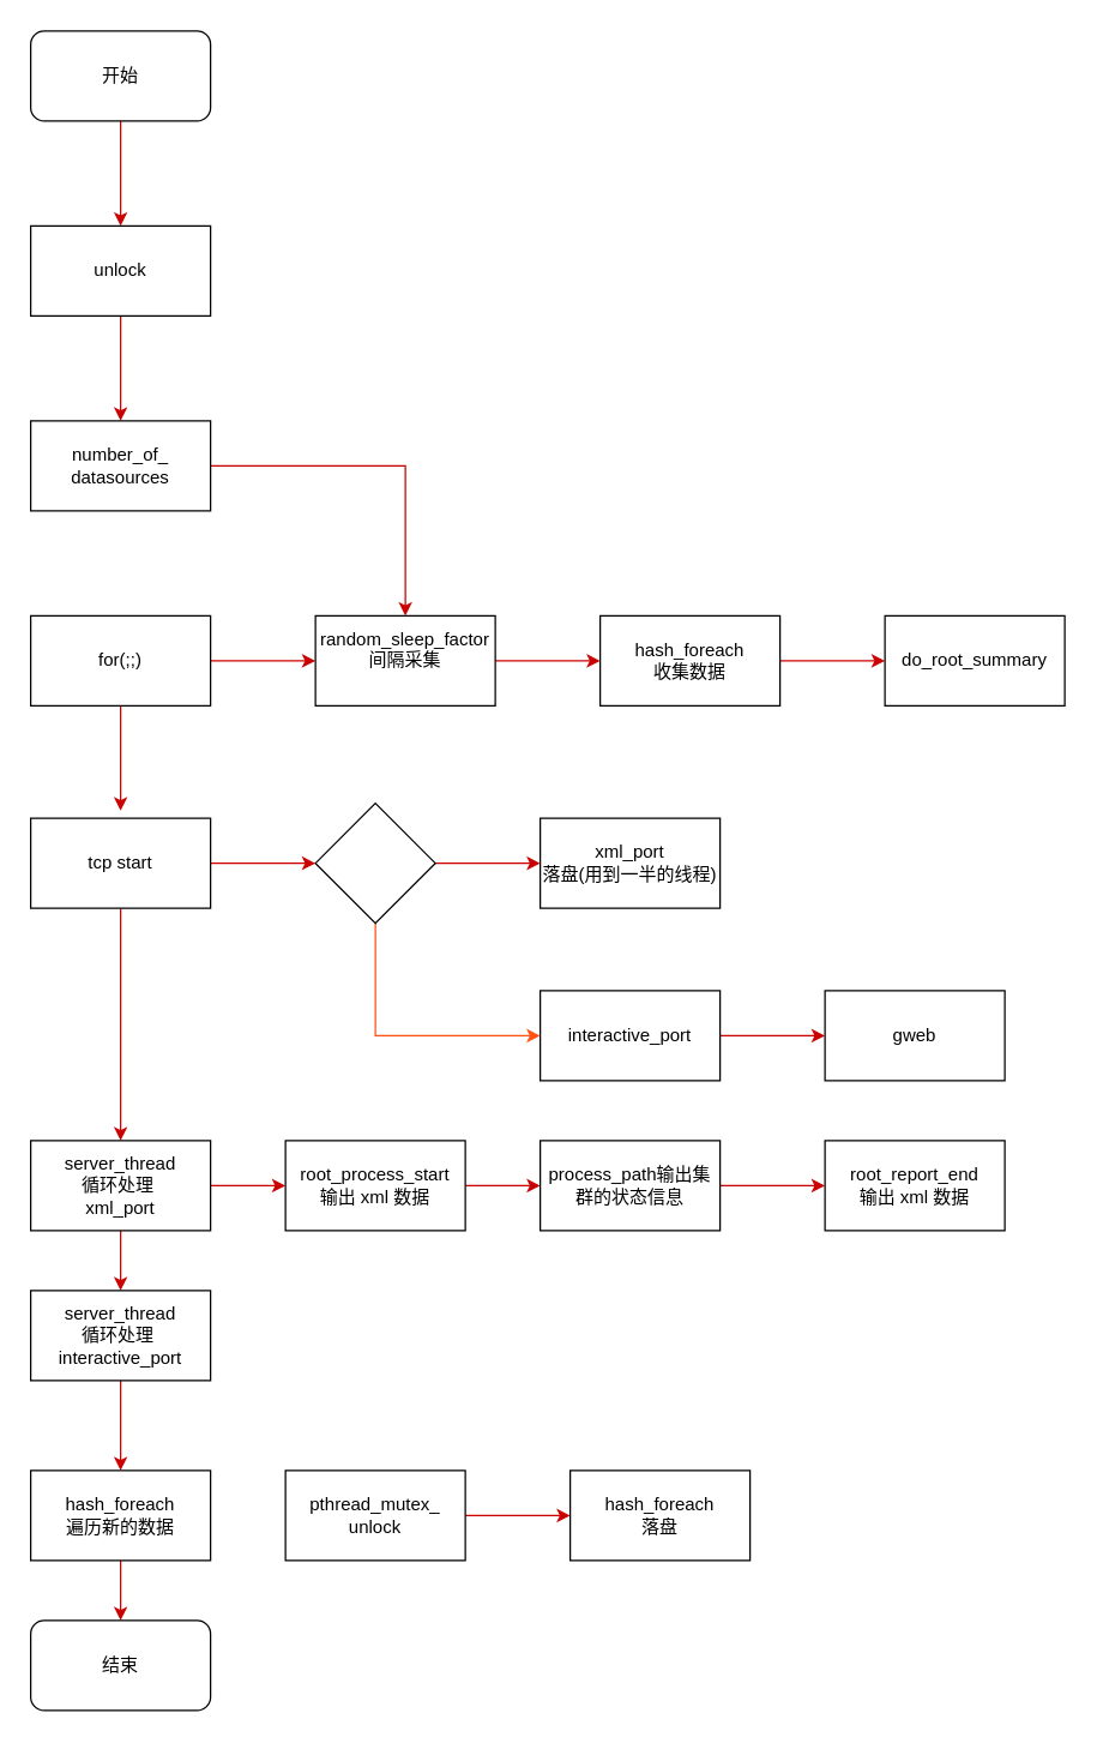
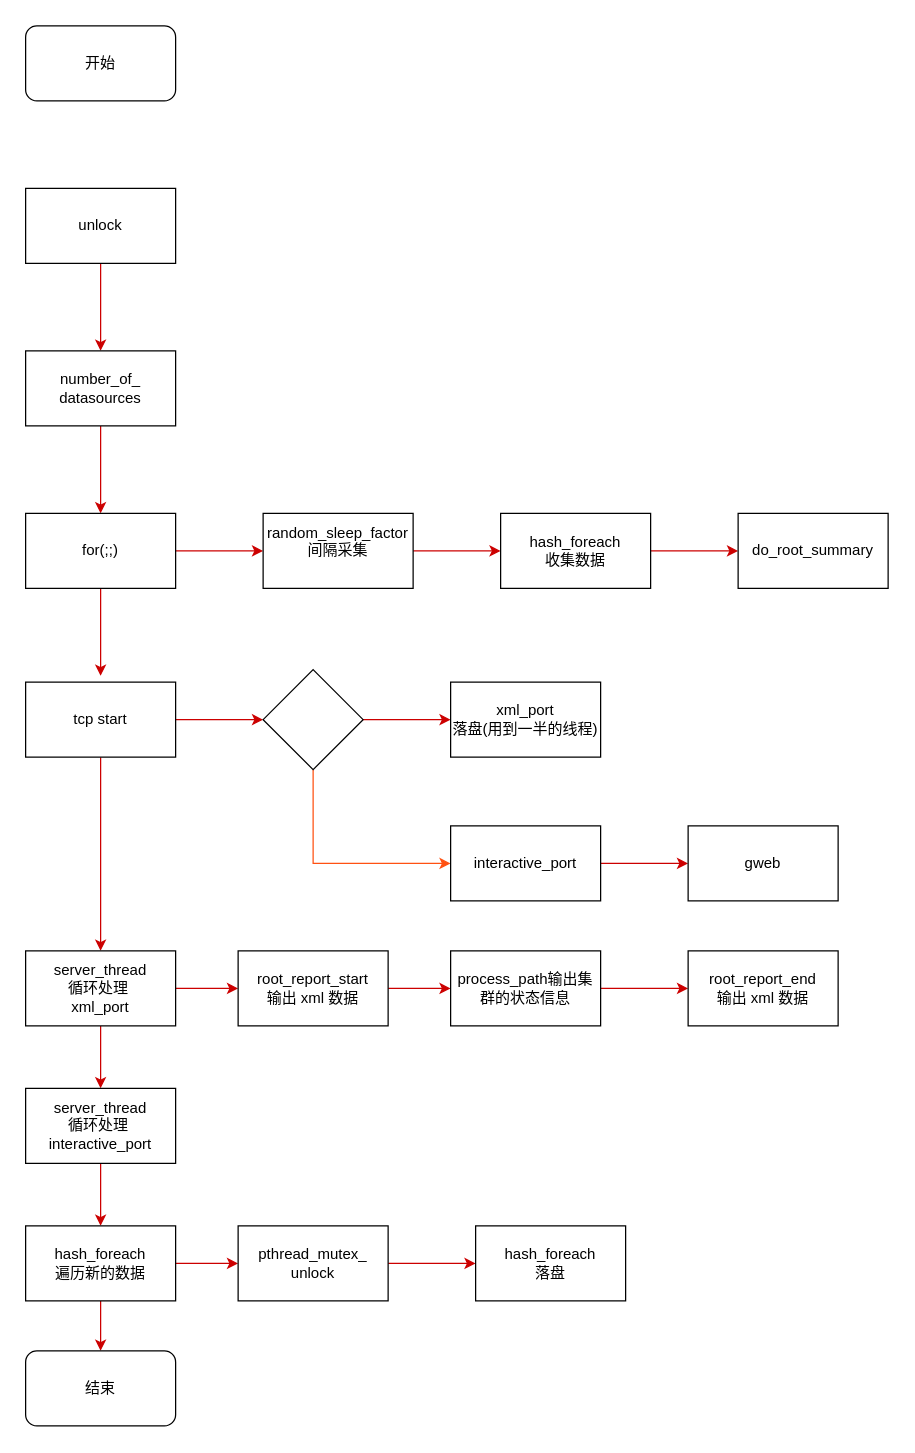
- <mxCell id="2" style="edgeStyle=orthogonalEdgeStyle;rounded=0;orthogonalLoop=1;jettySize=auto;html=1;entryX=0.5;entryY=0;entryDx=0;entryDy=0;strokeColor=#CC0000;" edge="1" parent="1" source="3" target="5"><mxGeometry relative="1" as="geometry" /></mxCell>
- <mxCell id="6" style="edgeStyle=orthogonalEdgeStyle;rounded=0;orthogonalLoop=1;jettySize=auto;html=1;strokeColor=#CC0000;" edge="1" parent="1" source="7" target="12"><mxGeometry relative="1" as="geometry" /></mxCell>
+ <mxCell id="6" style="edgeStyle=orthogonalEdgeStyle;rounded=0;orthogonalLoop=1;jettySize=auto;html=1;entryX=0.5;entryY=0;entryDx=0;entryDy=0;strokeColor=#CC0000;" edge="1" parent="1" source="7" target="10"><mxGeometry relative="1" as="geometry" /></mxCell>
- <mxCell id="30" value="root_process_start&lt;br&gt;输出 xml 数据" style="rounded=0;whiteSpace=wrap;html=1;" vertex="1" parent="1"><mxGeometry x="190" y="760" width="120" height="60" as="geometry" /></mxCell>
+ <mxCell id="30" value="root_report_start&lt;br&gt;输出 xml 数据" style="rounded=0;whiteSpace=wrap;html=1;" vertex="1" parent="1"><mxGeometry x="190" y="760" width="120" height="60" as="geometry" /></mxCell>
- <mxCell id="35" value="&lt;span&gt;server_thread&lt;/span&gt;&lt;br&gt;&lt;span&gt;循环处理&amp;nbsp;&lt;/span&gt;&lt;br&gt;interactive_port" style="rounded=0;whiteSpace=wrap;html=1;" vertex="1" parent="1"><mxGeometry x="20" y="860" width="120" height="60" as="geometry" /></mxCell>
+ <mxCell id="35" value="&lt;span&gt;server_thread&lt;/span&gt;&lt;br&gt;&lt;span&gt;循环处理&amp;nbsp;&lt;/span&gt;&lt;br&gt;interactive_port" style="rounded=0;whiteSpace=wrap;html=1;" vertex="1" parent="1"><mxGeometry x="20" y="870" width="120" height="60" as="geometry" /></mxCell>
+ <mxCell id="36" style="edgeStyle=orthogonalEdgeStyle;rounded=0;orthogonalLoop=1;jettySize=auto;html=1;entryX=0;entryY=0.5;entryDx=0;entryDy=0;strokeColor=#CC0000;" edge="1" parent="1" source="38" target="40"><mxGeometry relative="1" as="geometry" /></mxCell>
